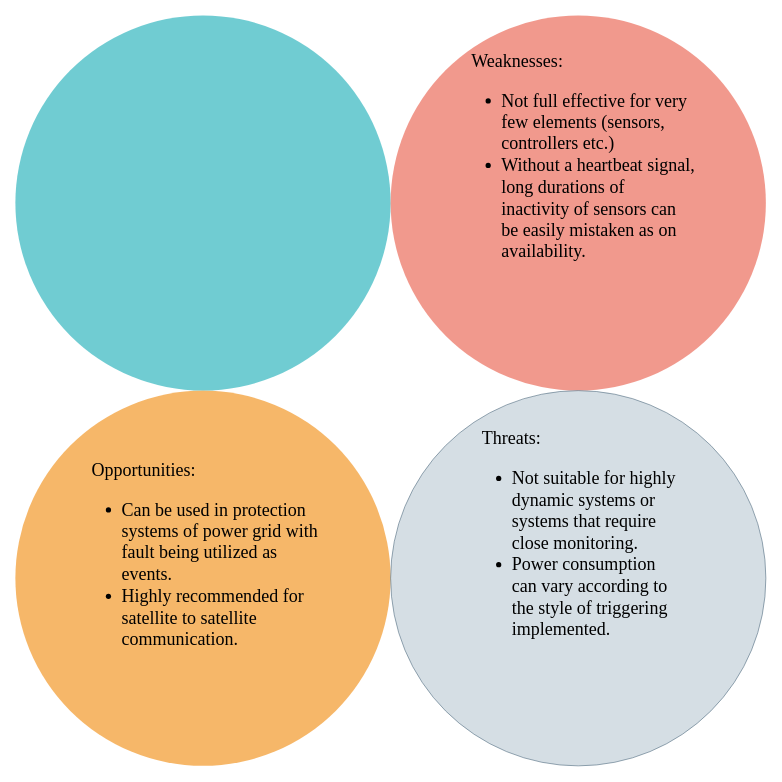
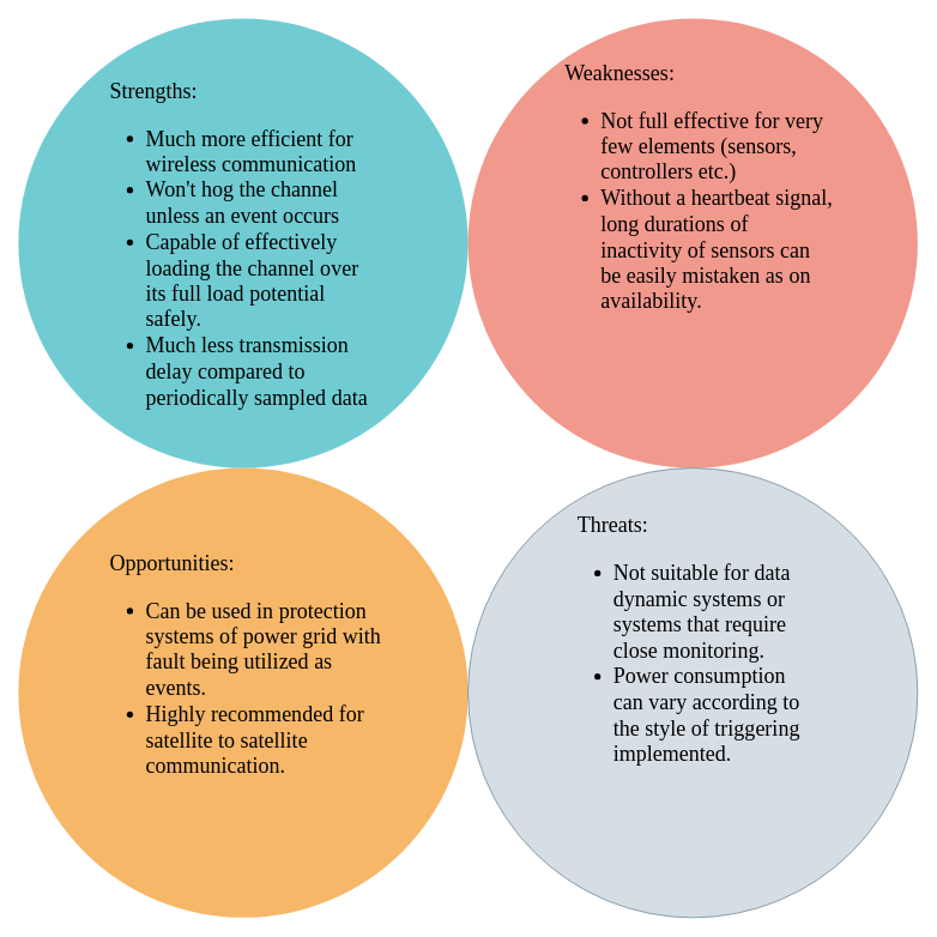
+ <mxCell id="5" value="Strengths:&lt;br&gt;&lt;ul&gt;&lt;li&gt;Much more efficient for wireless communication&lt;/li&gt;&lt;li&gt;Won't hog the channel unless an event occurs&lt;/li&gt;&lt;li&gt;Capable of effectively loading the channel over its full load potential safely.&lt;/li&gt;&lt;li&gt;Much less transmission delay compared to periodically sampled data&lt;/li&gt;&lt;/ul&gt;" style="text;fontSize=24;align=left;verticalAlign=top;html=1;fontFamily=Times New Roman;whiteSpace=wrap;" parent="1" vertex="1"><mxGeometry x="120" y="80" width="300" height="380" as="geometry" /></mxCell>
- <mxCell id="9" value="Threats:&lt;br&gt;&lt;ul&gt;&lt;li&gt;Not suitable for highly dynamic systems or systems that require close monitoring.&lt;/li&gt;&lt;li&gt;Power consumption can vary according to the style of triggering implemented.&lt;/li&gt;&lt;/ul&gt;" style="text;html=1;strokeColor=none;fillColor=none;align=left;verticalAlign=top;whiteSpace=wrap;rounded=0;fontFamily=Times New Roman;fontSize=24;fontColor=#000000;" vertex="1" parent="1"><mxGeometry x="640" y="563" width="260" height="417" as="geometry" /></mxCell>
+ <mxCell id="9" value="Threats:&lt;br&gt;&lt;ul&gt;&lt;li&gt;Not suitable for data dynamic systems or systems that require close monitoring.&lt;/li&gt;&lt;li&gt;Power consumption can vary according to the style of triggering implemented.&lt;/li&gt;&lt;/ul&gt;" style="text;html=1;strokeColor=none;fillColor=none;align=left;verticalAlign=top;whiteSpace=wrap;rounded=0;fontFamily=Times New Roman;fontSize=24;fontColor=#000000;" vertex="1" parent="1"><mxGeometry x="640" y="563" width="260" height="417" as="geometry" /></mxCell>
